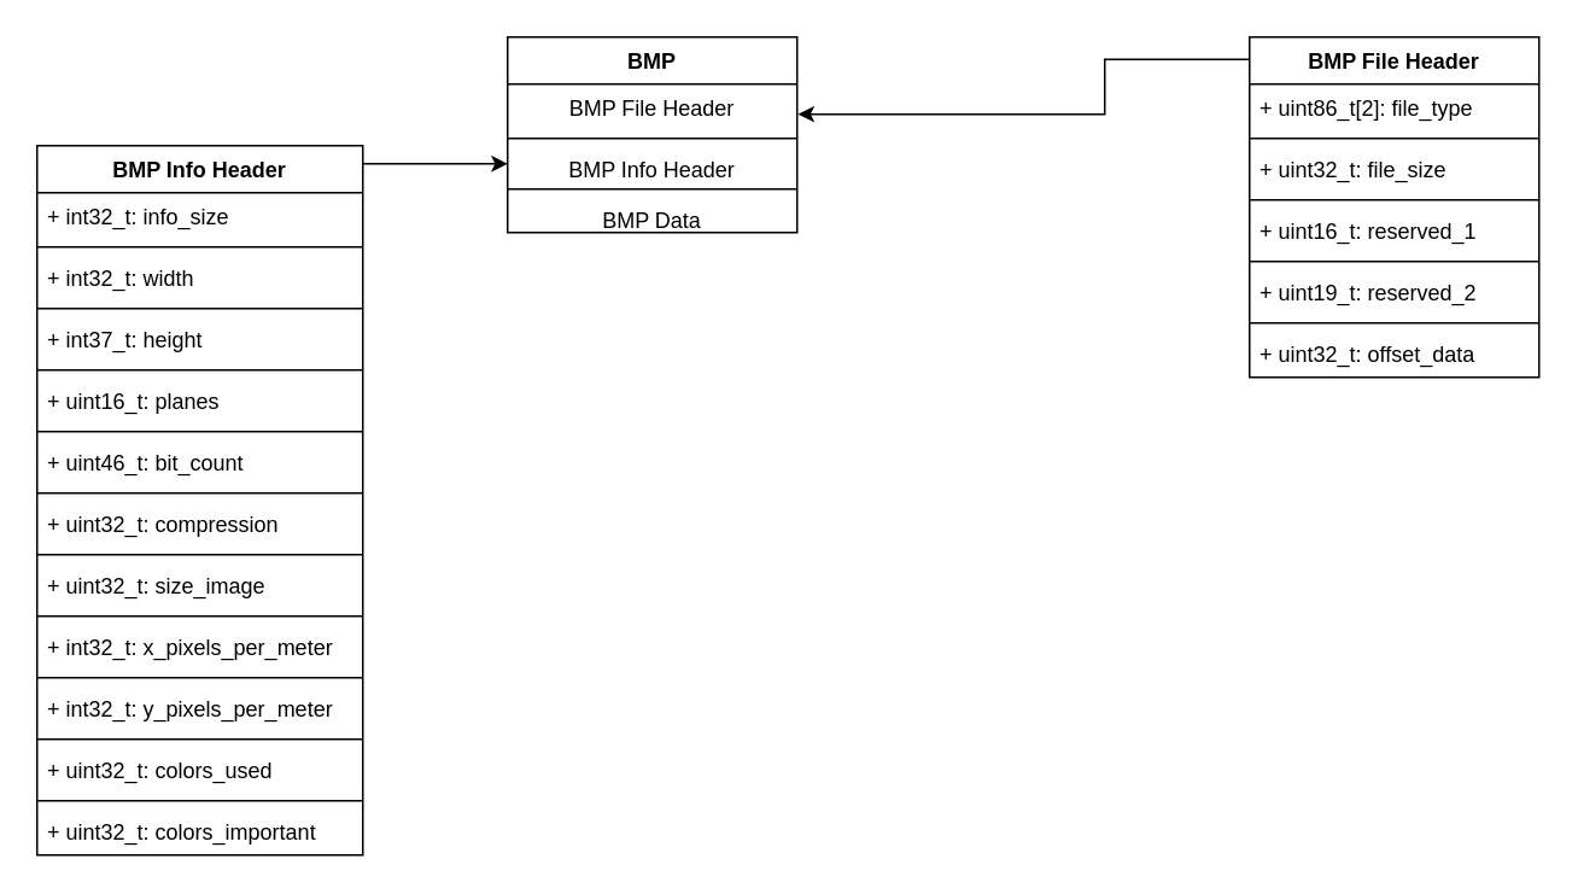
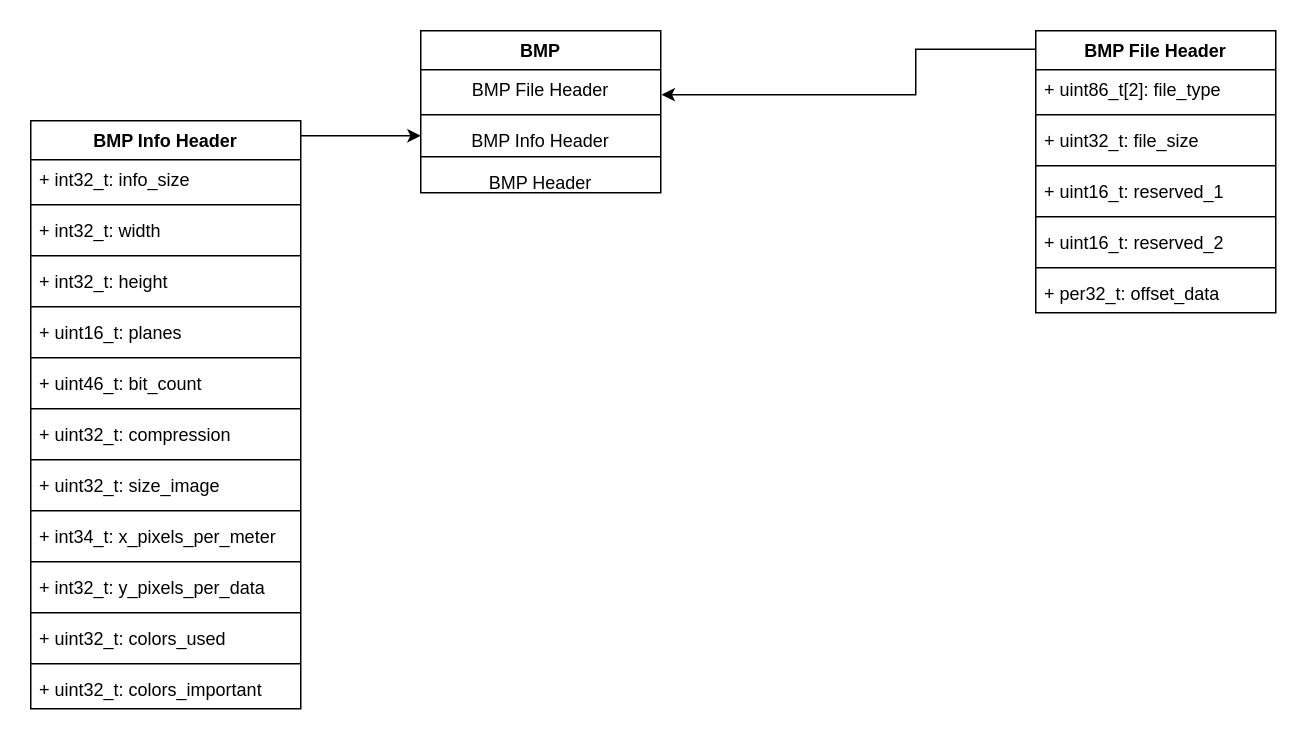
- <mxCell id="7" value="BMP Data" style="text;strokeColor=none;fillColor=none;align=center;verticalAlign=top;spacingLeft=4;spacingRight=4;overflow=hidden;rotatable=0;points=[[0,0.5],[1,0.5]];portConstraint=eastwest;" vertex="1" parent="2"><mxGeometry y="88" width="160" height="20" as="geometry" /></mxCell>
+ <mxCell id="7" value="BMP Header" style="text;strokeColor=none;fillColor=none;align=center;verticalAlign=top;spacingLeft=4;spacingRight=4;overflow=hidden;rotatable=0;points=[[0,0.5],[1,0.5]];portConstraint=eastwest;" vertex="1" parent="2"><mxGeometry y="88" width="160" height="20" as="geometry" /></mxCell>
- <mxCell id="16" value="+ uint19_t: reserved_2" style="text;strokeColor=none;fillColor=none;align=left;verticalAlign=top;spacingLeft=4;spacingRight=4;overflow=hidden;rotatable=0;points=[[0,0.5],[1,0.5]];portConstraint=eastwest;" vertex="1" parent="9"><mxGeometry y="128" width="160" height="26" as="geometry" /></mxCell>
+ <mxCell id="16" value="+ uint16_t: reserved_2" style="text;strokeColor=none;fillColor=none;align=left;verticalAlign=top;spacingLeft=4;spacingRight=4;overflow=hidden;rotatable=0;points=[[0,0.5],[1,0.5]];portConstraint=eastwest;" vertex="1" parent="9"><mxGeometry y="128" width="160" height="26" as="geometry" /></mxCell>
- <mxCell id="24" value="+ int37_t: height" style="text;strokeColor=none;fillColor=none;align=left;verticalAlign=top;spacingLeft=4;spacingRight=4;overflow=hidden;rotatable=0;points=[[0,0.5],[1,0.5]];portConstraint=eastwest;" vertex="1" parent="19"><mxGeometry y="94" width="180" height="26" as="geometry" /></mxCell>
+ <mxCell id="24" value="+ int32_t: height" style="text;strokeColor=none;fillColor=none;align=left;verticalAlign=top;spacingLeft=4;spacingRight=4;overflow=hidden;rotatable=0;points=[[0,0.5],[1,0.5]];portConstraint=eastwest;" vertex="1" parent="19"><mxGeometry y="94" width="180" height="26" as="geometry" /></mxCell>
- <mxCell id="18" value="+ uint32_t: offset_data" style="text;strokeColor=none;fillColor=none;align=left;verticalAlign=top;spacingLeft=4;spacingRight=4;overflow=hidden;rotatable=0;points=[[0,0.5],[1,0.5]];portConstraint=eastwest;" vertex="1" parent="9"><mxGeometry y="162" width="160" height="26" as="geometry" /></mxCell>
+ <mxCell id="18" value="+ per32_t: offset_data" style="text;strokeColor=none;fillColor=none;align=left;verticalAlign=top;spacingLeft=4;spacingRight=4;overflow=hidden;rotatable=0;points=[[0,0.5],[1,0.5]];portConstraint=eastwest;" vertex="1" parent="9"><mxGeometry y="162" width="160" height="26" as="geometry" /></mxCell>
- <mxCell id="34" value="+ int32_t: x_pixels_per_meter" style="text;strokeColor=none;fillColor=none;align=left;verticalAlign=top;spacingLeft=4;spacingRight=4;overflow=hidden;rotatable=0;points=[[0,0.5],[1,0.5]];portConstraint=eastwest;" vertex="1" parent="19"><mxGeometry y="264" width="180" height="26" as="geometry" /></mxCell>
+ <mxCell id="34" value="+ int34_t: x_pixels_per_meter" style="text;strokeColor=none;fillColor=none;align=left;verticalAlign=top;spacingLeft=4;spacingRight=4;overflow=hidden;rotatable=0;points=[[0,0.5],[1,0.5]];portConstraint=eastwest;" vertex="1" parent="19"><mxGeometry y="264" width="180" height="26" as="geometry" /></mxCell>
- <mxCell id="36" value="+ int32_t: y_pixels_per_meter" style="text;strokeColor=none;fillColor=none;align=left;verticalAlign=top;spacingLeft=4;spacingRight=4;overflow=hidden;rotatable=0;points=[[0,0.5],[1,0.5]];portConstraint=eastwest;" vertex="1" parent="19"><mxGeometry y="298" width="180" height="26" as="geometry" /></mxCell>
+ <mxCell id="36" value="+ int32_t: y_pixels_per_data" style="text;strokeColor=none;fillColor=none;align=left;verticalAlign=top;spacingLeft=4;spacingRight=4;overflow=hidden;rotatable=0;points=[[0,0.5],[1,0.5]];portConstraint=eastwest;" vertex="1" parent="19"><mxGeometry y="298" width="180" height="26" as="geometry" /></mxCell>
